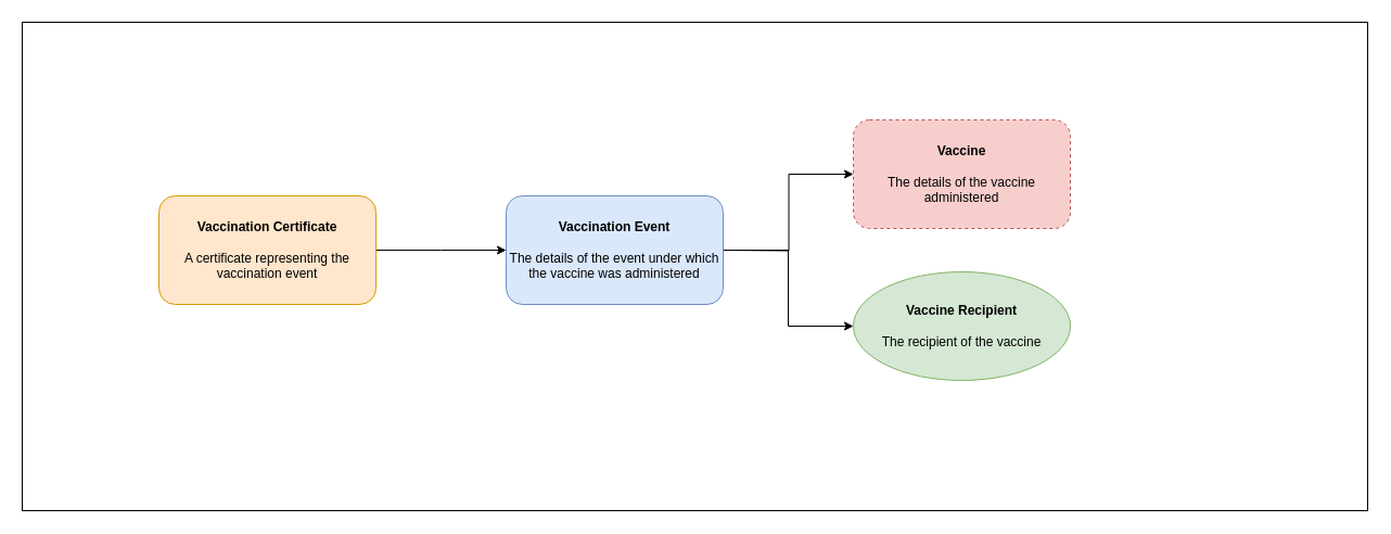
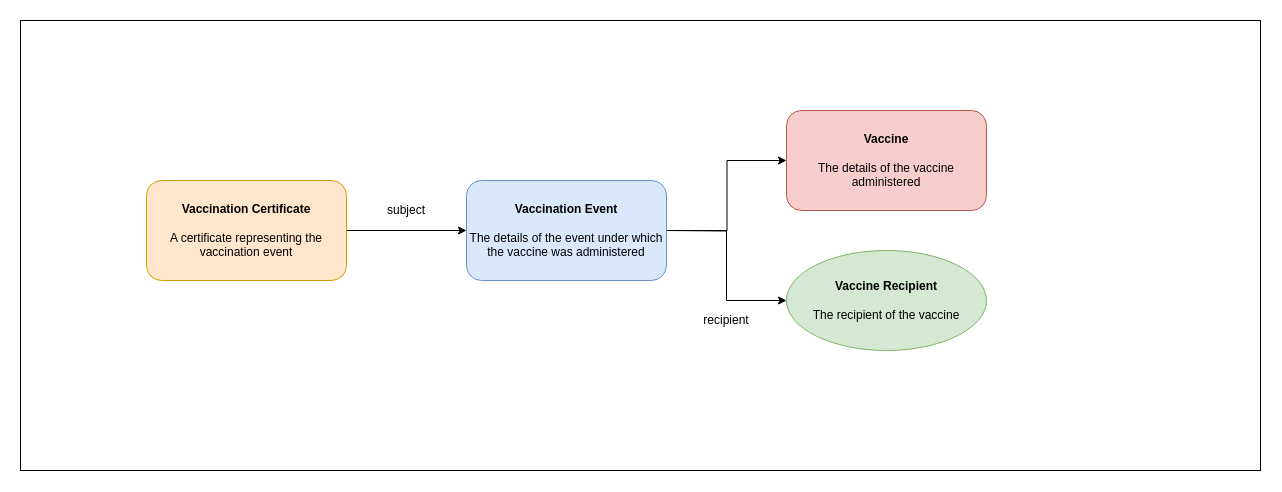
- <mxCell id="4" value="&lt;font&gt;&lt;b&gt;Vaccine&lt;/b&gt;&lt;br&gt;&lt;br&gt;The details of the vaccine administered&lt;br&gt;&lt;/font&gt;" style="rounded=1;whiteSpace=wrap;html=1;fillColor=#f8cecc;strokeColor=#b85450;dashed=1;" parent="1" vertex="1"><mxGeometry x="786" y="110" width="200" height="100" as="geometry" /></mxCell>
+ <mxCell id="4" value="&lt;font&gt;&lt;b&gt;Vaccine&lt;/b&gt;&lt;br&gt;&lt;br&gt;The details of the vaccine administered&lt;br&gt;&lt;/font&gt;" style="rounded=1;whiteSpace=wrap;html=1;fillColor=#f8cecc;strokeColor=#b85450;" parent="1" vertex="1"><mxGeometry x="786" y="110" width="200" height="100" as="geometry" /></mxCell>
+ <mxCell id="8" value="subject" style="text;html=1;strokeColor=none;fillColor=none;align=center;verticalAlign=middle;whiteSpace=wrap;rounded=0;" parent="1" vertex="1"><mxGeometry x="386" y="200" width="40" height="20" as="geometry" /></mxCell>
+ <mxCell id="5" value="recipient" style="text;html=1;strokeColor=none;fillColor=none;align=center;verticalAlign=middle;whiteSpace=wrap;rounded=0;" parent="1" vertex="1"><mxGeometry x="706" y="310" width="40" height="20" as="geometry" /></mxCell>
